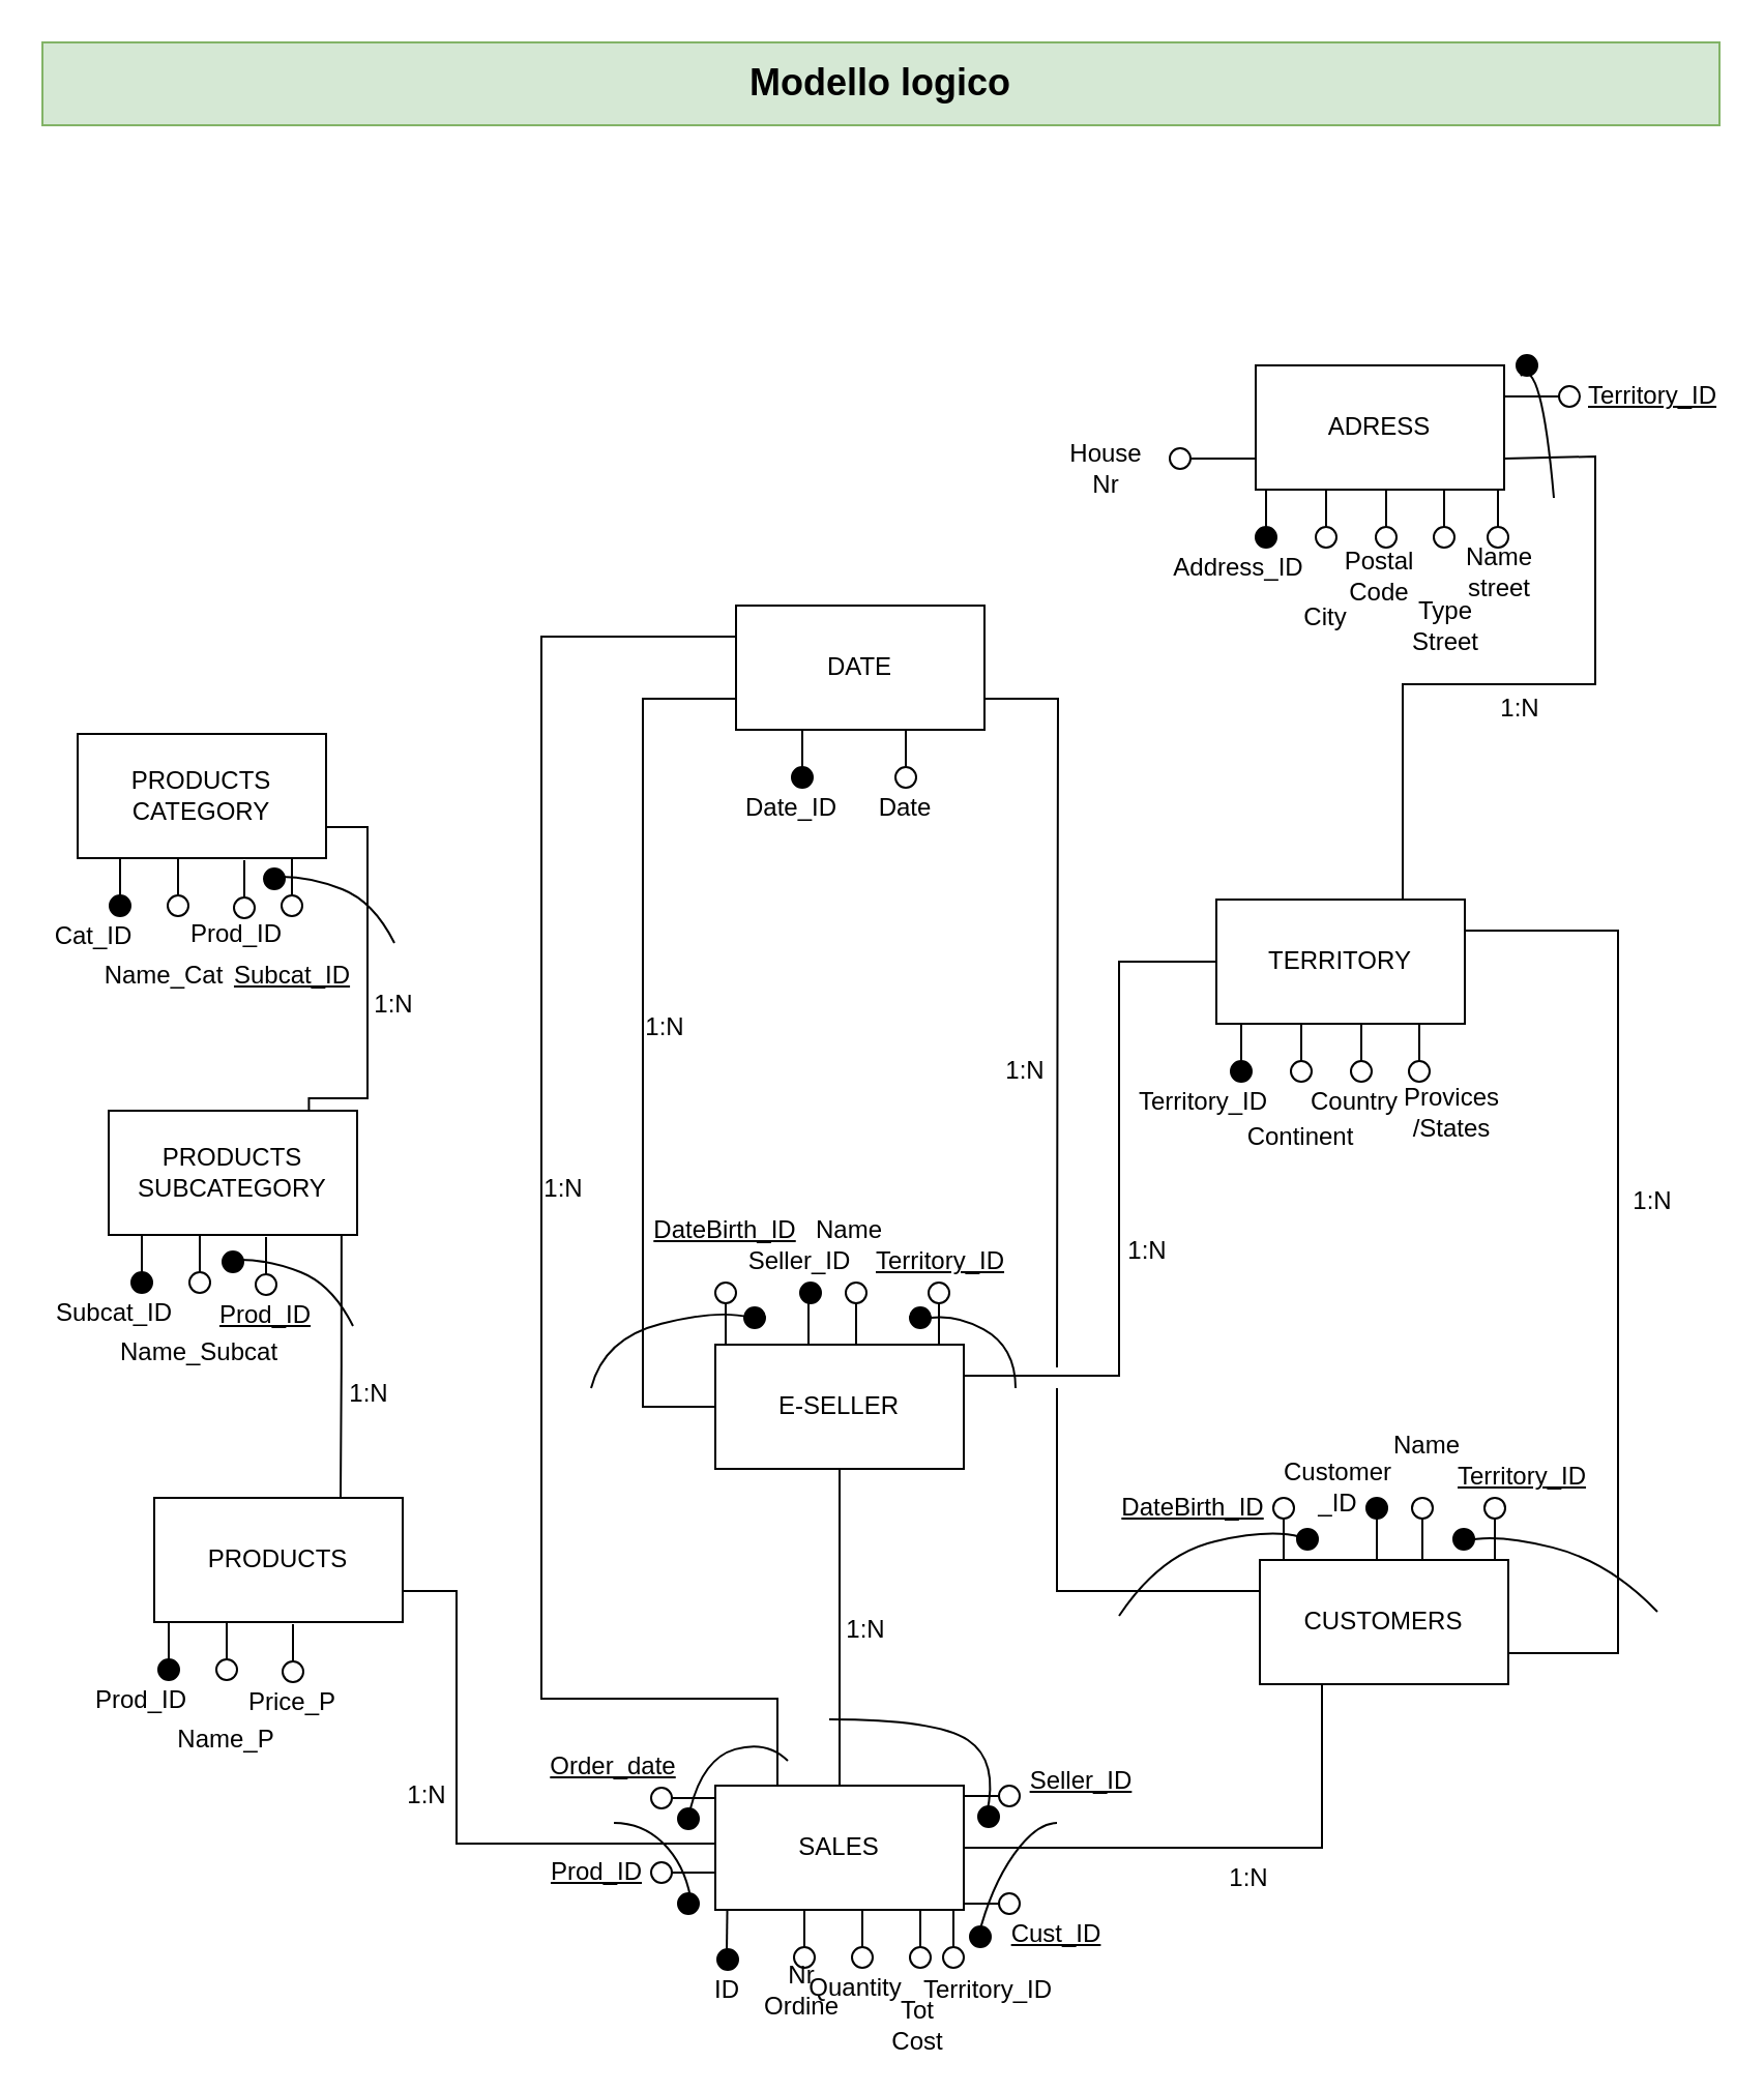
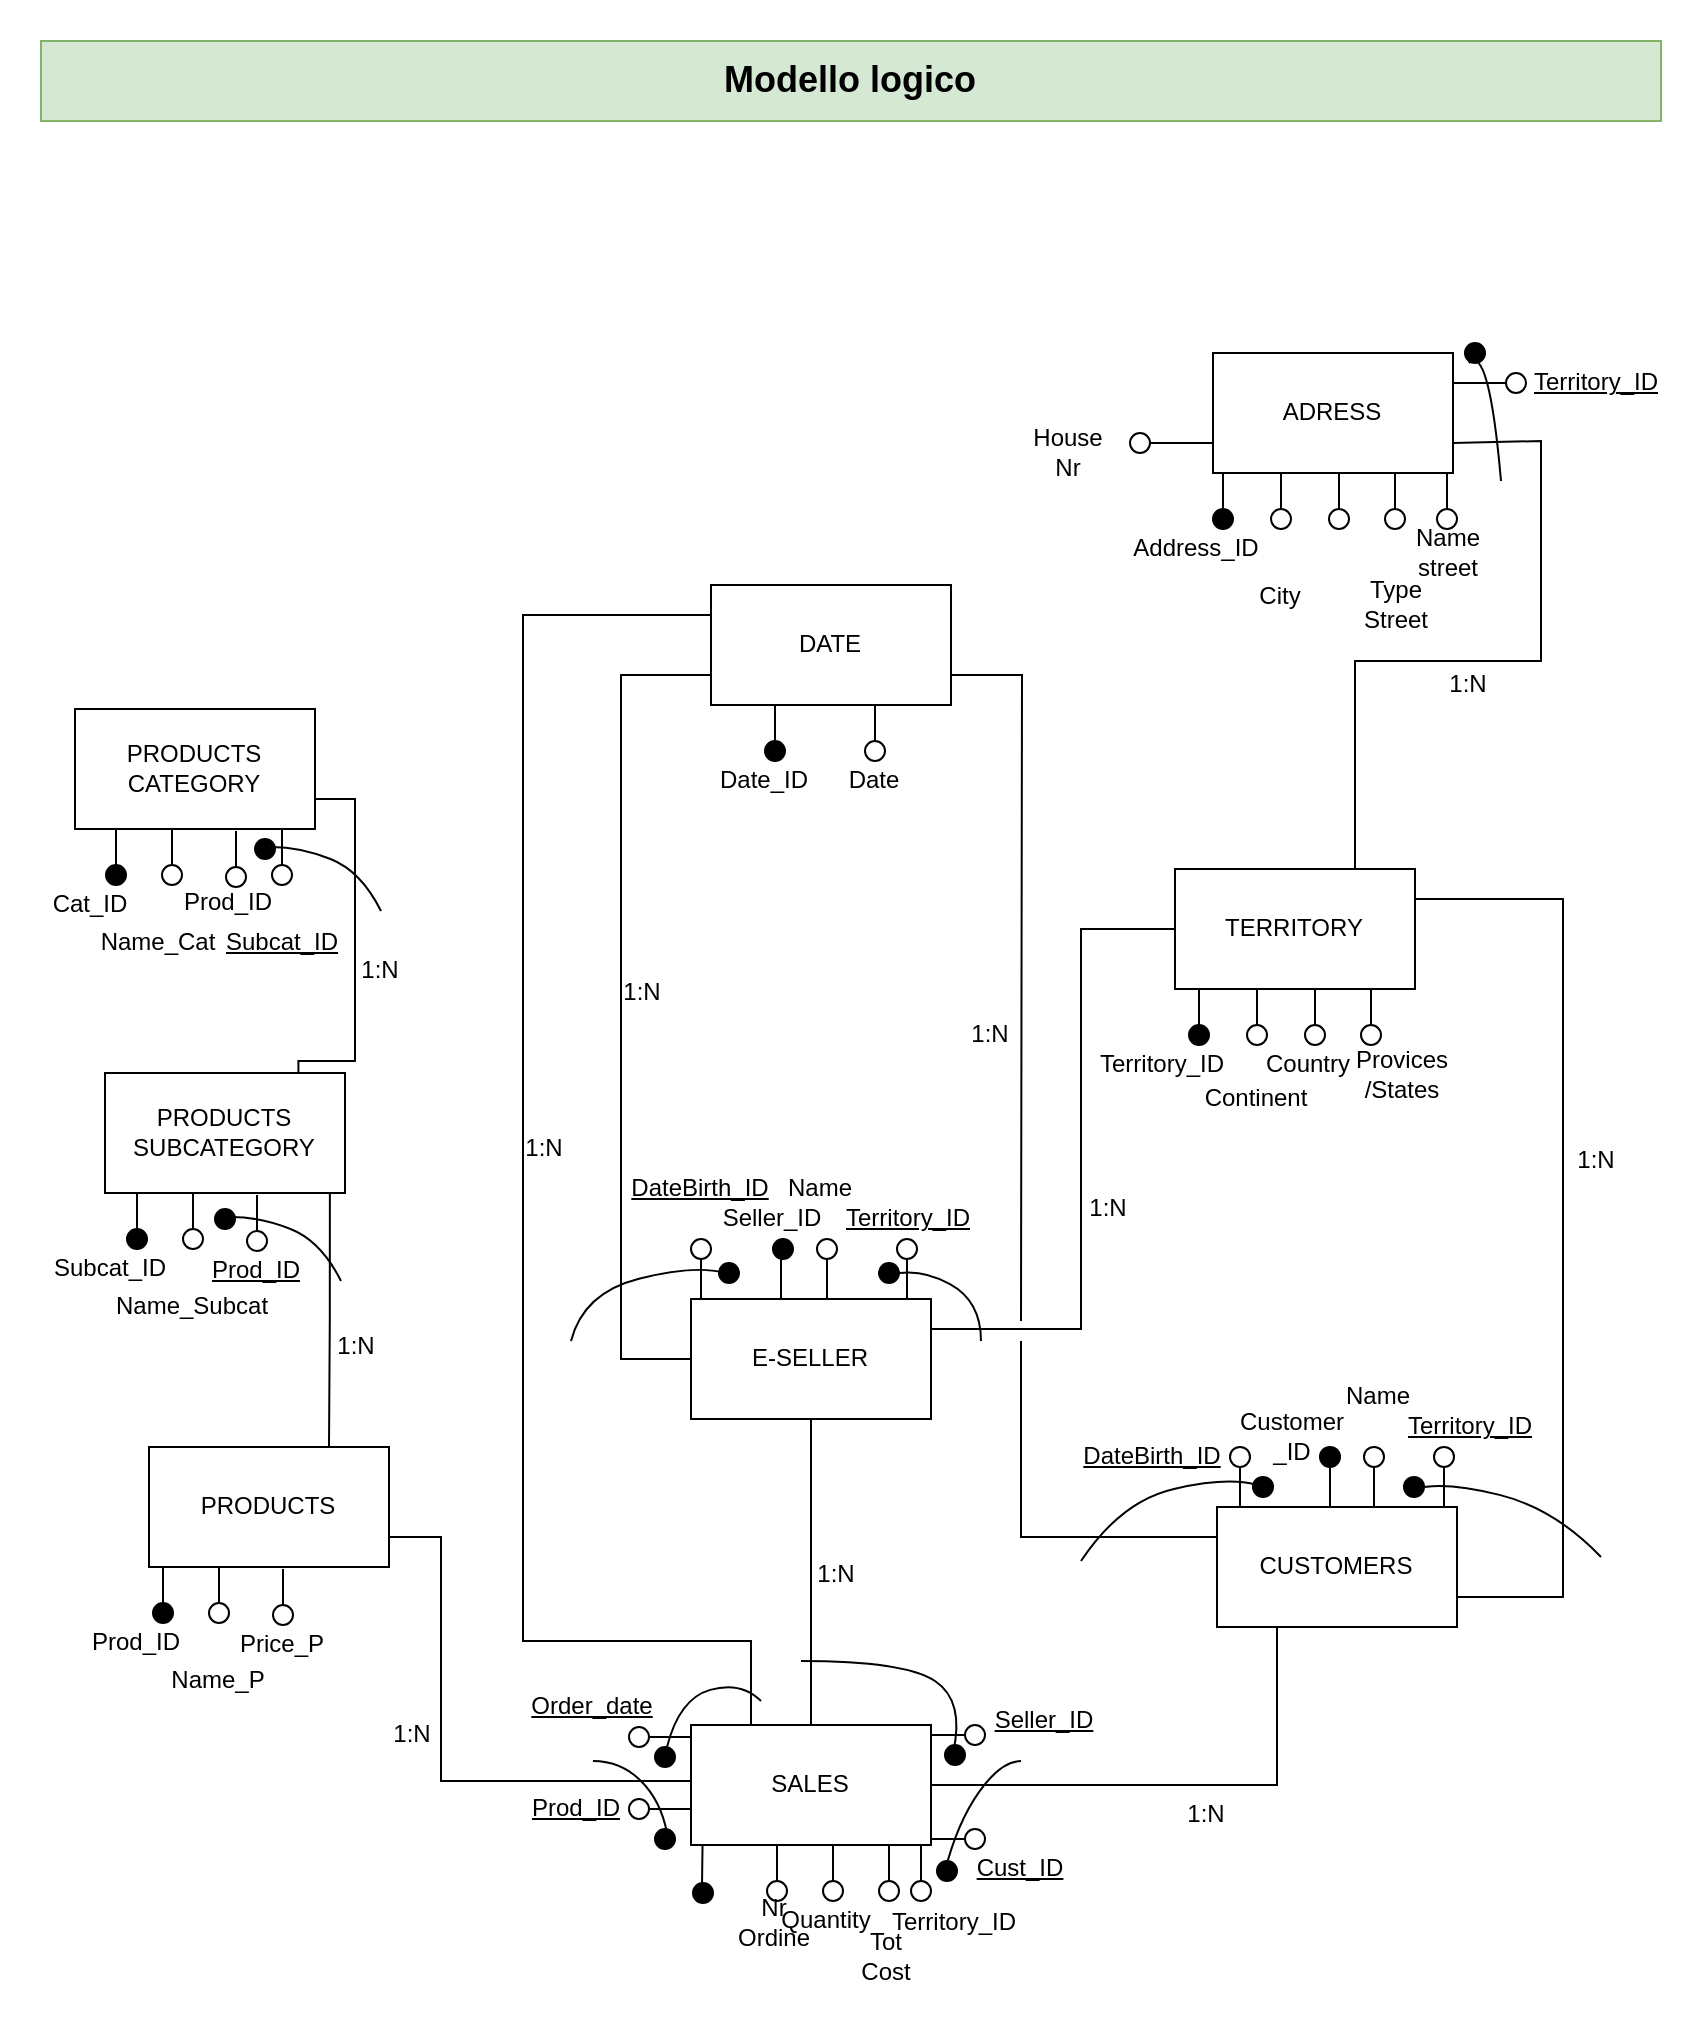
- <mxCell id="101" value="Postal&lt;br&gt;Code" style="text;html=1;strokeColor=none;fillColor=none;align=center;verticalAlign=middle;whiteSpace=wrap;rounded=0;fontStyle=0" vertex="1" parent="1"><mxGeometry x="648" y="268" width="36" height="20" as="geometry" /></mxCell>
- <mxCell id="133" value="ID" style="text;html=1;strokeColor=none;fillColor=none;align=center;verticalAlign=middle;whiteSpace=wrap;rounded=0;fontStyle=0" vertex="1" parent="1"><mxGeometry x="333" y="951" width="36" height="20" as="geometry" /></mxCell>
